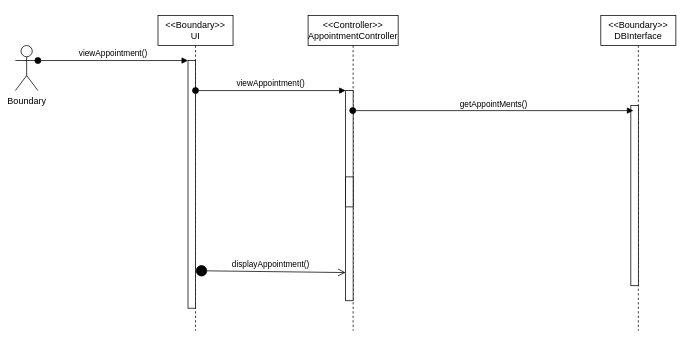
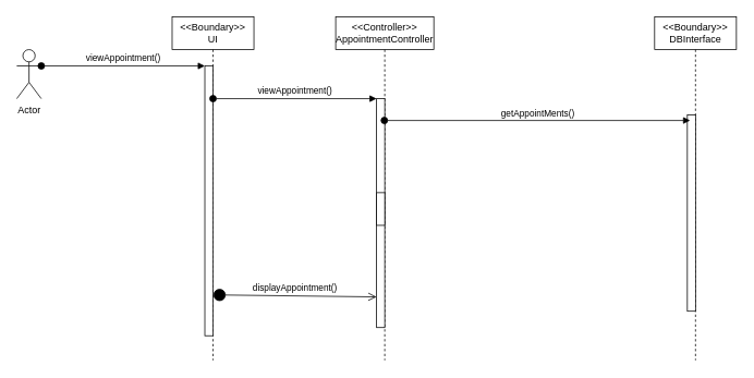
- <mxCell id="13" value="Boundary" style="shape=umlActor;verticalLabelPosition=bottom;labelBackgroundColor=#ffffff;verticalAlign=top;html=1;" vertex="1" parent="1"><mxGeometry x="20" y="60" width="30" height="60" as="geometry" /></mxCell>
+ <mxCell id="13" value="Actor" style="shape=umlActor;verticalLabelPosition=bottom;labelBackgroundColor=#ffffff;verticalAlign=top;html=1;" vertex="1" parent="1"><mxGeometry x="20" y="60" width="30" height="60" as="geometry" /></mxCell>
